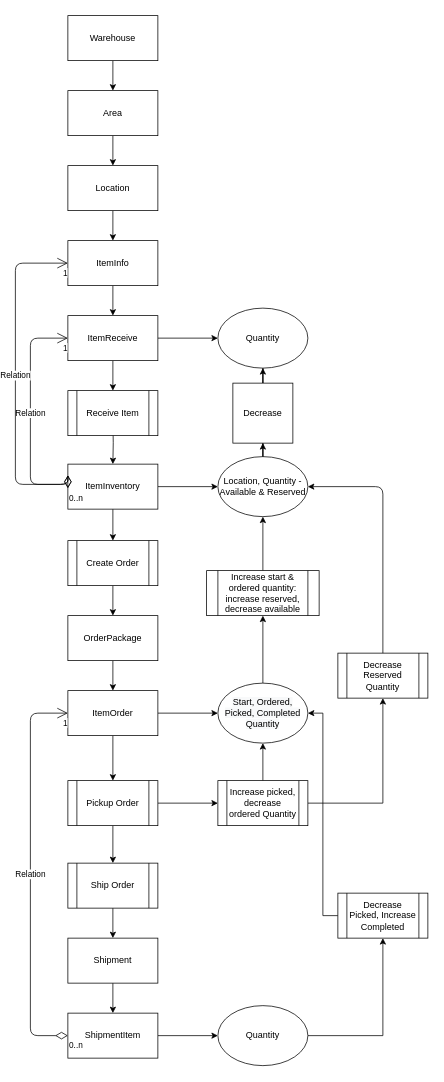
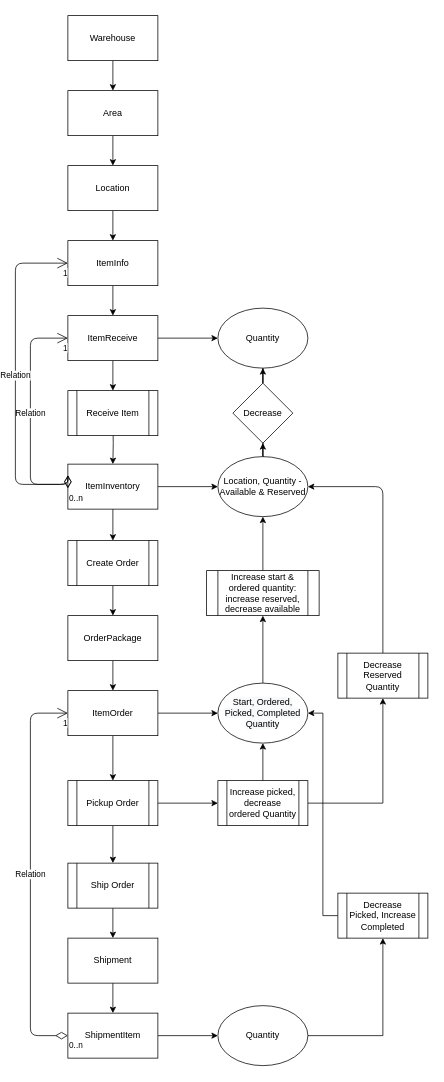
- <mxCell id="26" value="Decrease" style="whiteSpace=wrap;html=1;rounded=0;" vertex="1" parent="1"><mxGeometry x="310" y="510" width="80" height="80" as="geometry" /></mxCell>
+ <mxCell id="26" value="Decrease" style="rhombus;whiteSpace=wrap;html=1;rounded=0;" vertex="1" parent="1"><mxGeometry x="310" y="510" width="80" height="80" as="geometry" /></mxCell>
